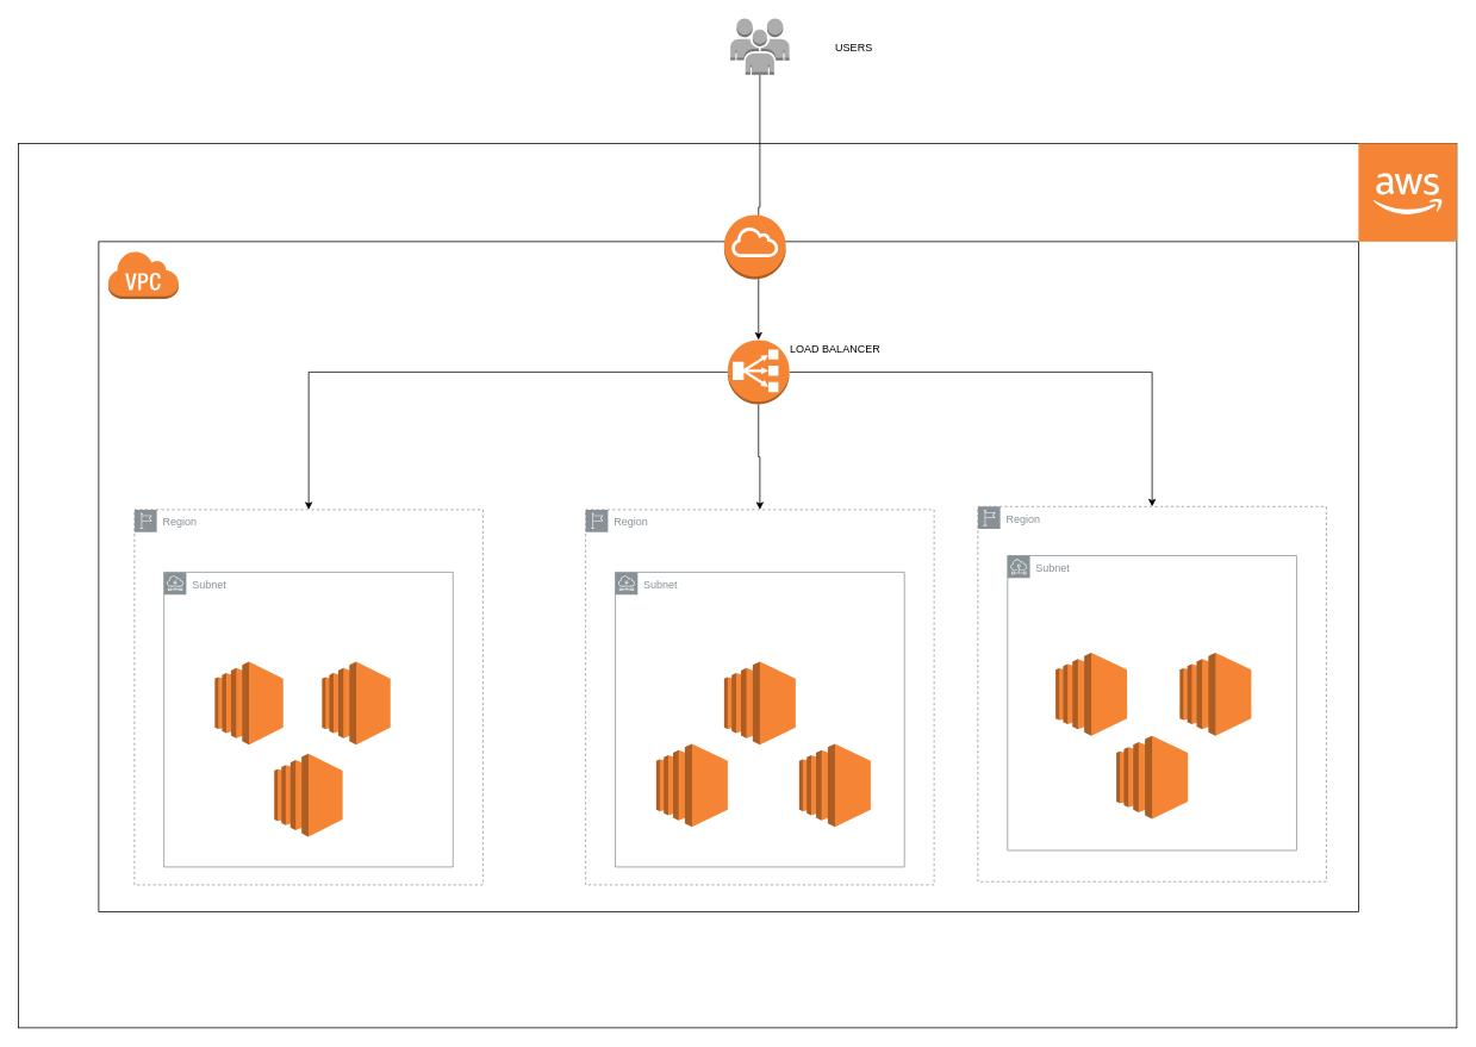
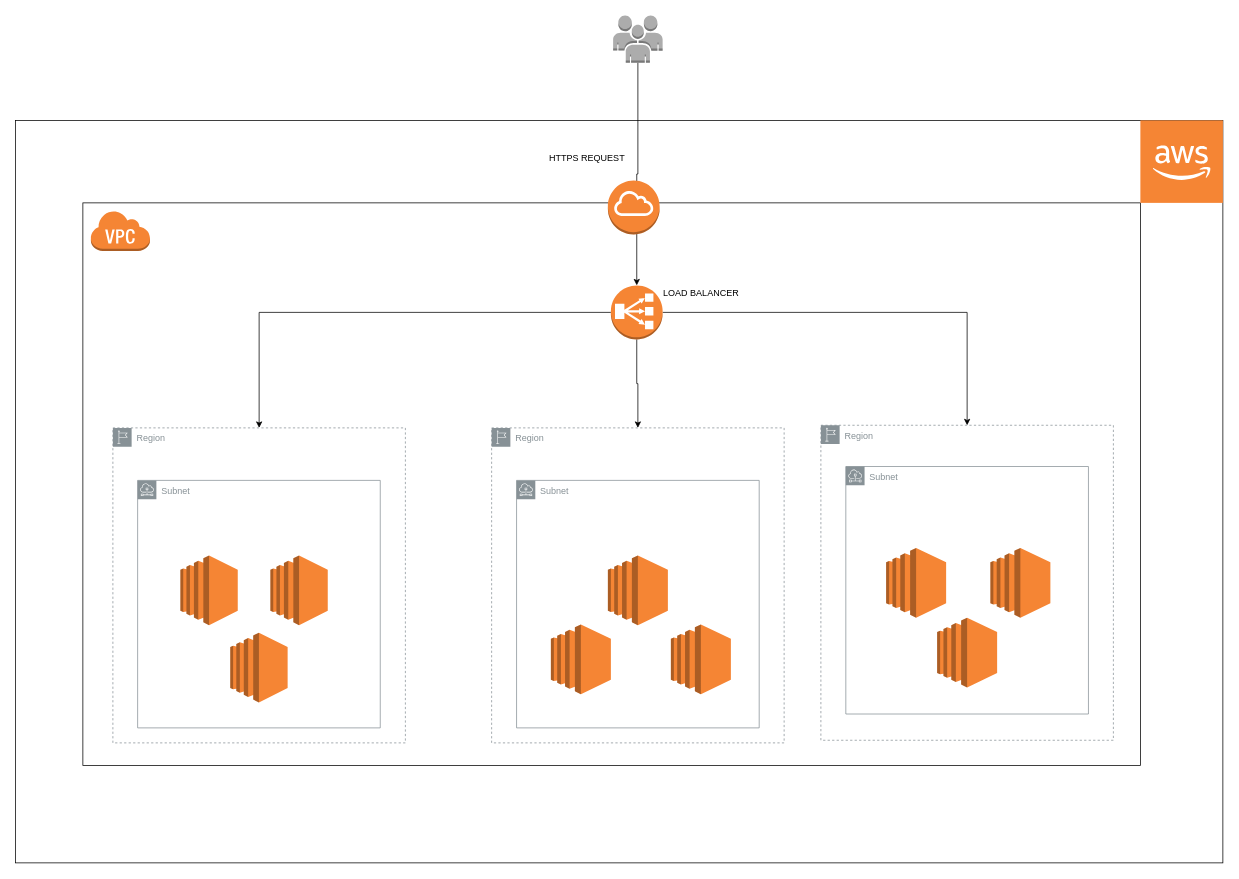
- <mxCell id="29" value="USERS" style="text;html=1;strokeColor=none;fillColor=none;align=center;verticalAlign=middle;whiteSpace=wrap;rounded=0;" parent="1" vertex="1"><mxGeometry x="883" y="23" width="145" height="60" as="geometry" /></mxCell>
+ <mxCell id="28" value="HTTPS REQUEST" style="text;html=1;strokeColor=none;fillColor=none;align=center;verticalAlign=middle;whiteSpace=wrap;rounded=0;" parent="1" vertex="1"><mxGeometry x="710" y="180" width="145" height="60" as="geometry" /></mxCell>
